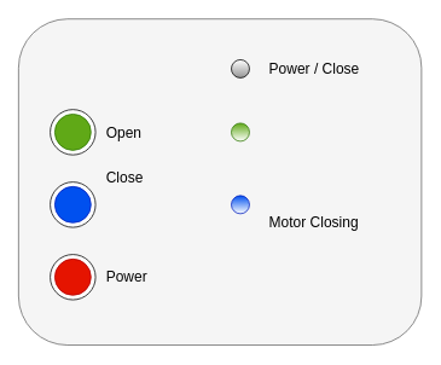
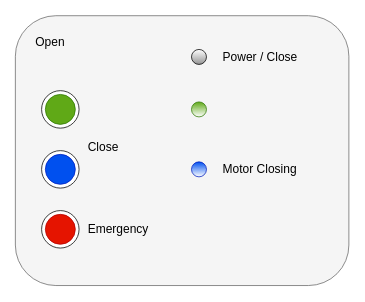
- <mxCell id="6" value="Open" style="text;html=1;strokeColor=none;fillColor=none;align=left;verticalAlign=middle;whiteSpace=wrap;rounded=0;fontSize=16;" vertex="1" parent="1"><mxGeometry x="115" y="130" width="60" height="30" as="geometry" /></mxCell>
+ <mxCell id="6" value="Open" style="text;html=1;strokeColor=none;fillColor=none;align=left;verticalAlign=middle;whiteSpace=wrap;rounded=0;fontSize=16;" vertex="1" parent="1"><mxGeometry x="45" y="40" width="60" height="30" as="geometry" /></mxCell>
- <mxCell id="14" value="Motor Closing" style="text;html=1;strokeColor=none;fillColor=none;align=left;verticalAlign=middle;whiteSpace=wrap;rounded=0;fontSize=16;" vertex="1" parent="1"><mxGeometry x="295" y="230" width="160" height="30" as="geometry" /></mxCell>
+ <mxCell id="14" value="Motor Closing" style="text;html=1;strokeColor=none;fillColor=none;align=left;verticalAlign=middle;whiteSpace=wrap;rounded=0;fontSize=16;" vertex="1" parent="1"><mxGeometry x="295" y="210" width="160" height="30" as="geometry" /></mxCell>
- <mxCell id="8" value="Power" style="text;html=1;strokeColor=none;fillColor=none;align=left;verticalAlign=middle;whiteSpace=wrap;rounded=0;fontSize=16;" vertex="1" parent="1"><mxGeometry x="115" y="290" width="100" height="30" as="geometry" /></mxCell>
+ <mxCell id="8" value="Emergency" style="text;html=1;strokeColor=none;fillColor=none;align=left;verticalAlign=middle;whiteSpace=wrap;rounded=0;fontSize=16;" vertex="1" parent="1"><mxGeometry x="115" y="290" width="100" height="30" as="geometry" /></mxCell>
